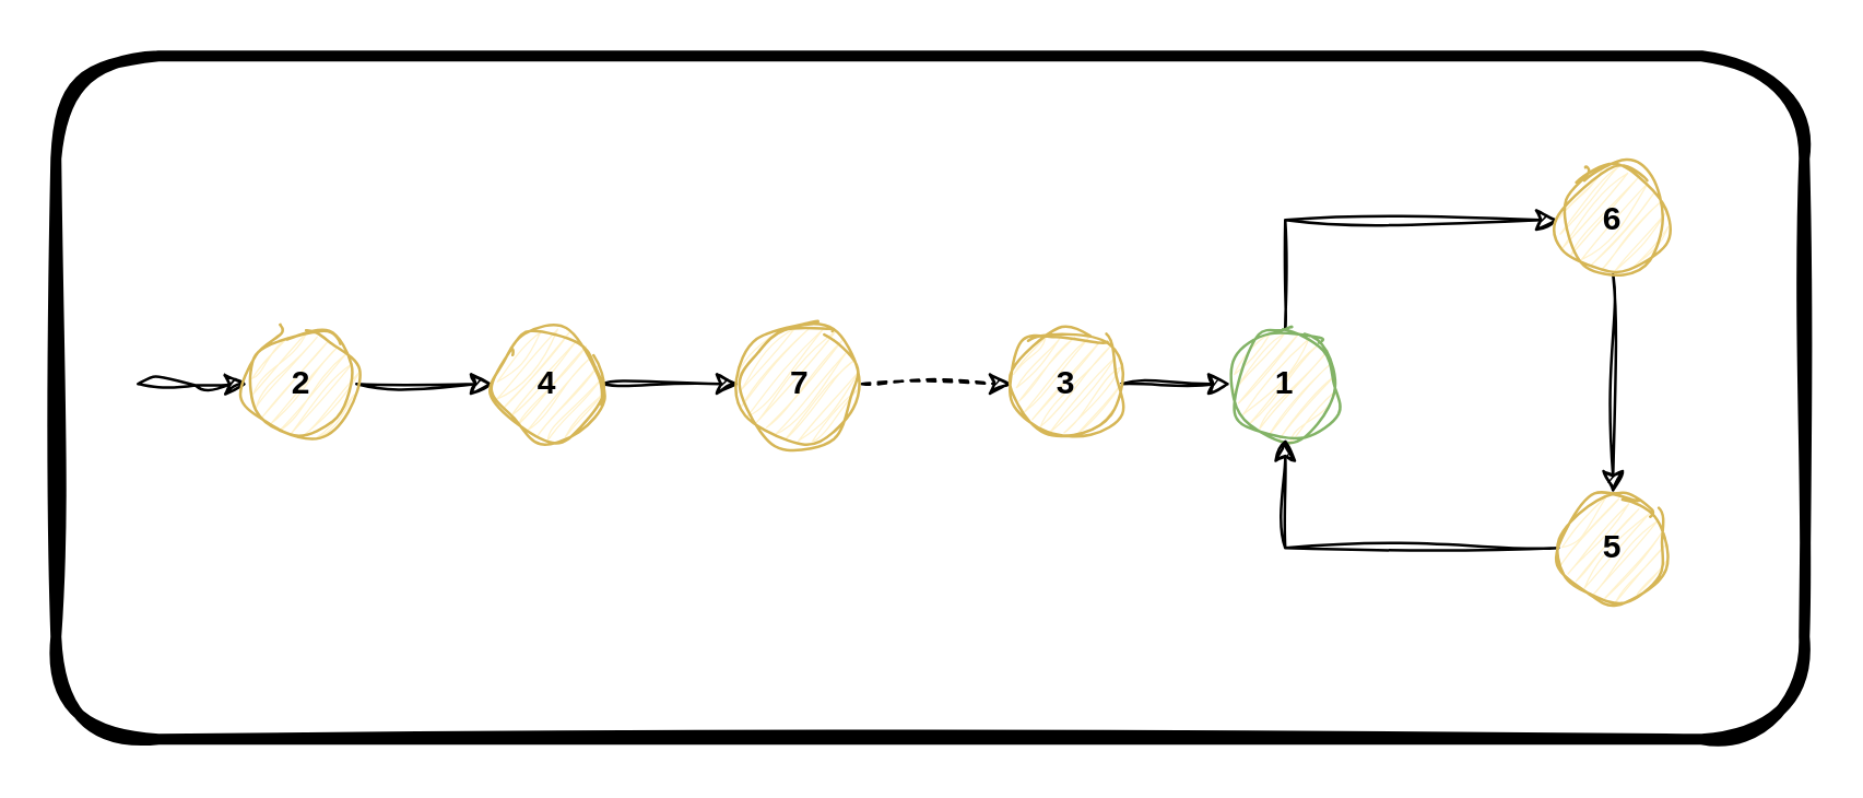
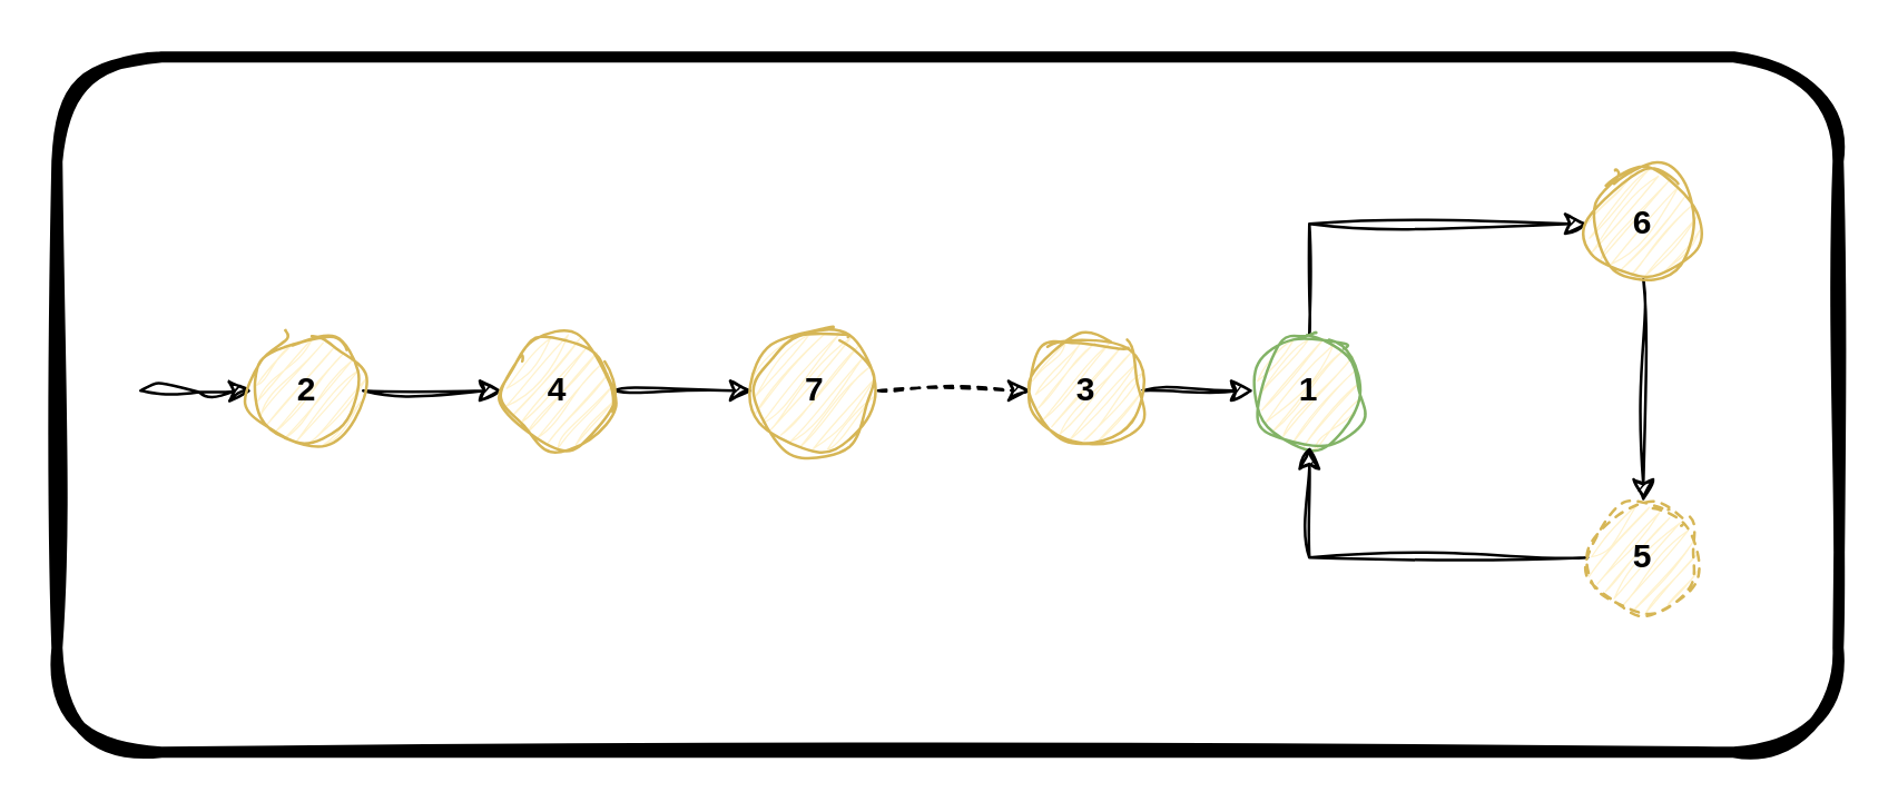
- <mxCell id="16" value="5" style="ellipse;whiteSpace=wrap;html=1;aspect=fixed;fillColor=#fff2cc;strokeColor=#d6b656;gradientColor=none;fontStyle=1;labelBackgroundColor=none;labelBorderColor=none;sketch=1;curveFitting=1;jiggle=2;" parent="1" vertex="1"><mxGeometry x="570" y="180" width="40" height="40" as="geometry" /></mxCell>
+ <mxCell id="16" value="5" style="ellipse;whiteSpace=wrap;html=1;aspect=fixed;fillColor=#fff2cc;strokeColor=#d6b656;gradientColor=none;fontStyle=1;labelBackgroundColor=none;labelBorderColor=none;sketch=1;curveFitting=1;jiggle=2;dashed=1;" parent="1" vertex="1"><mxGeometry x="570" y="180" width="40" height="40" as="geometry" /></mxCell>
